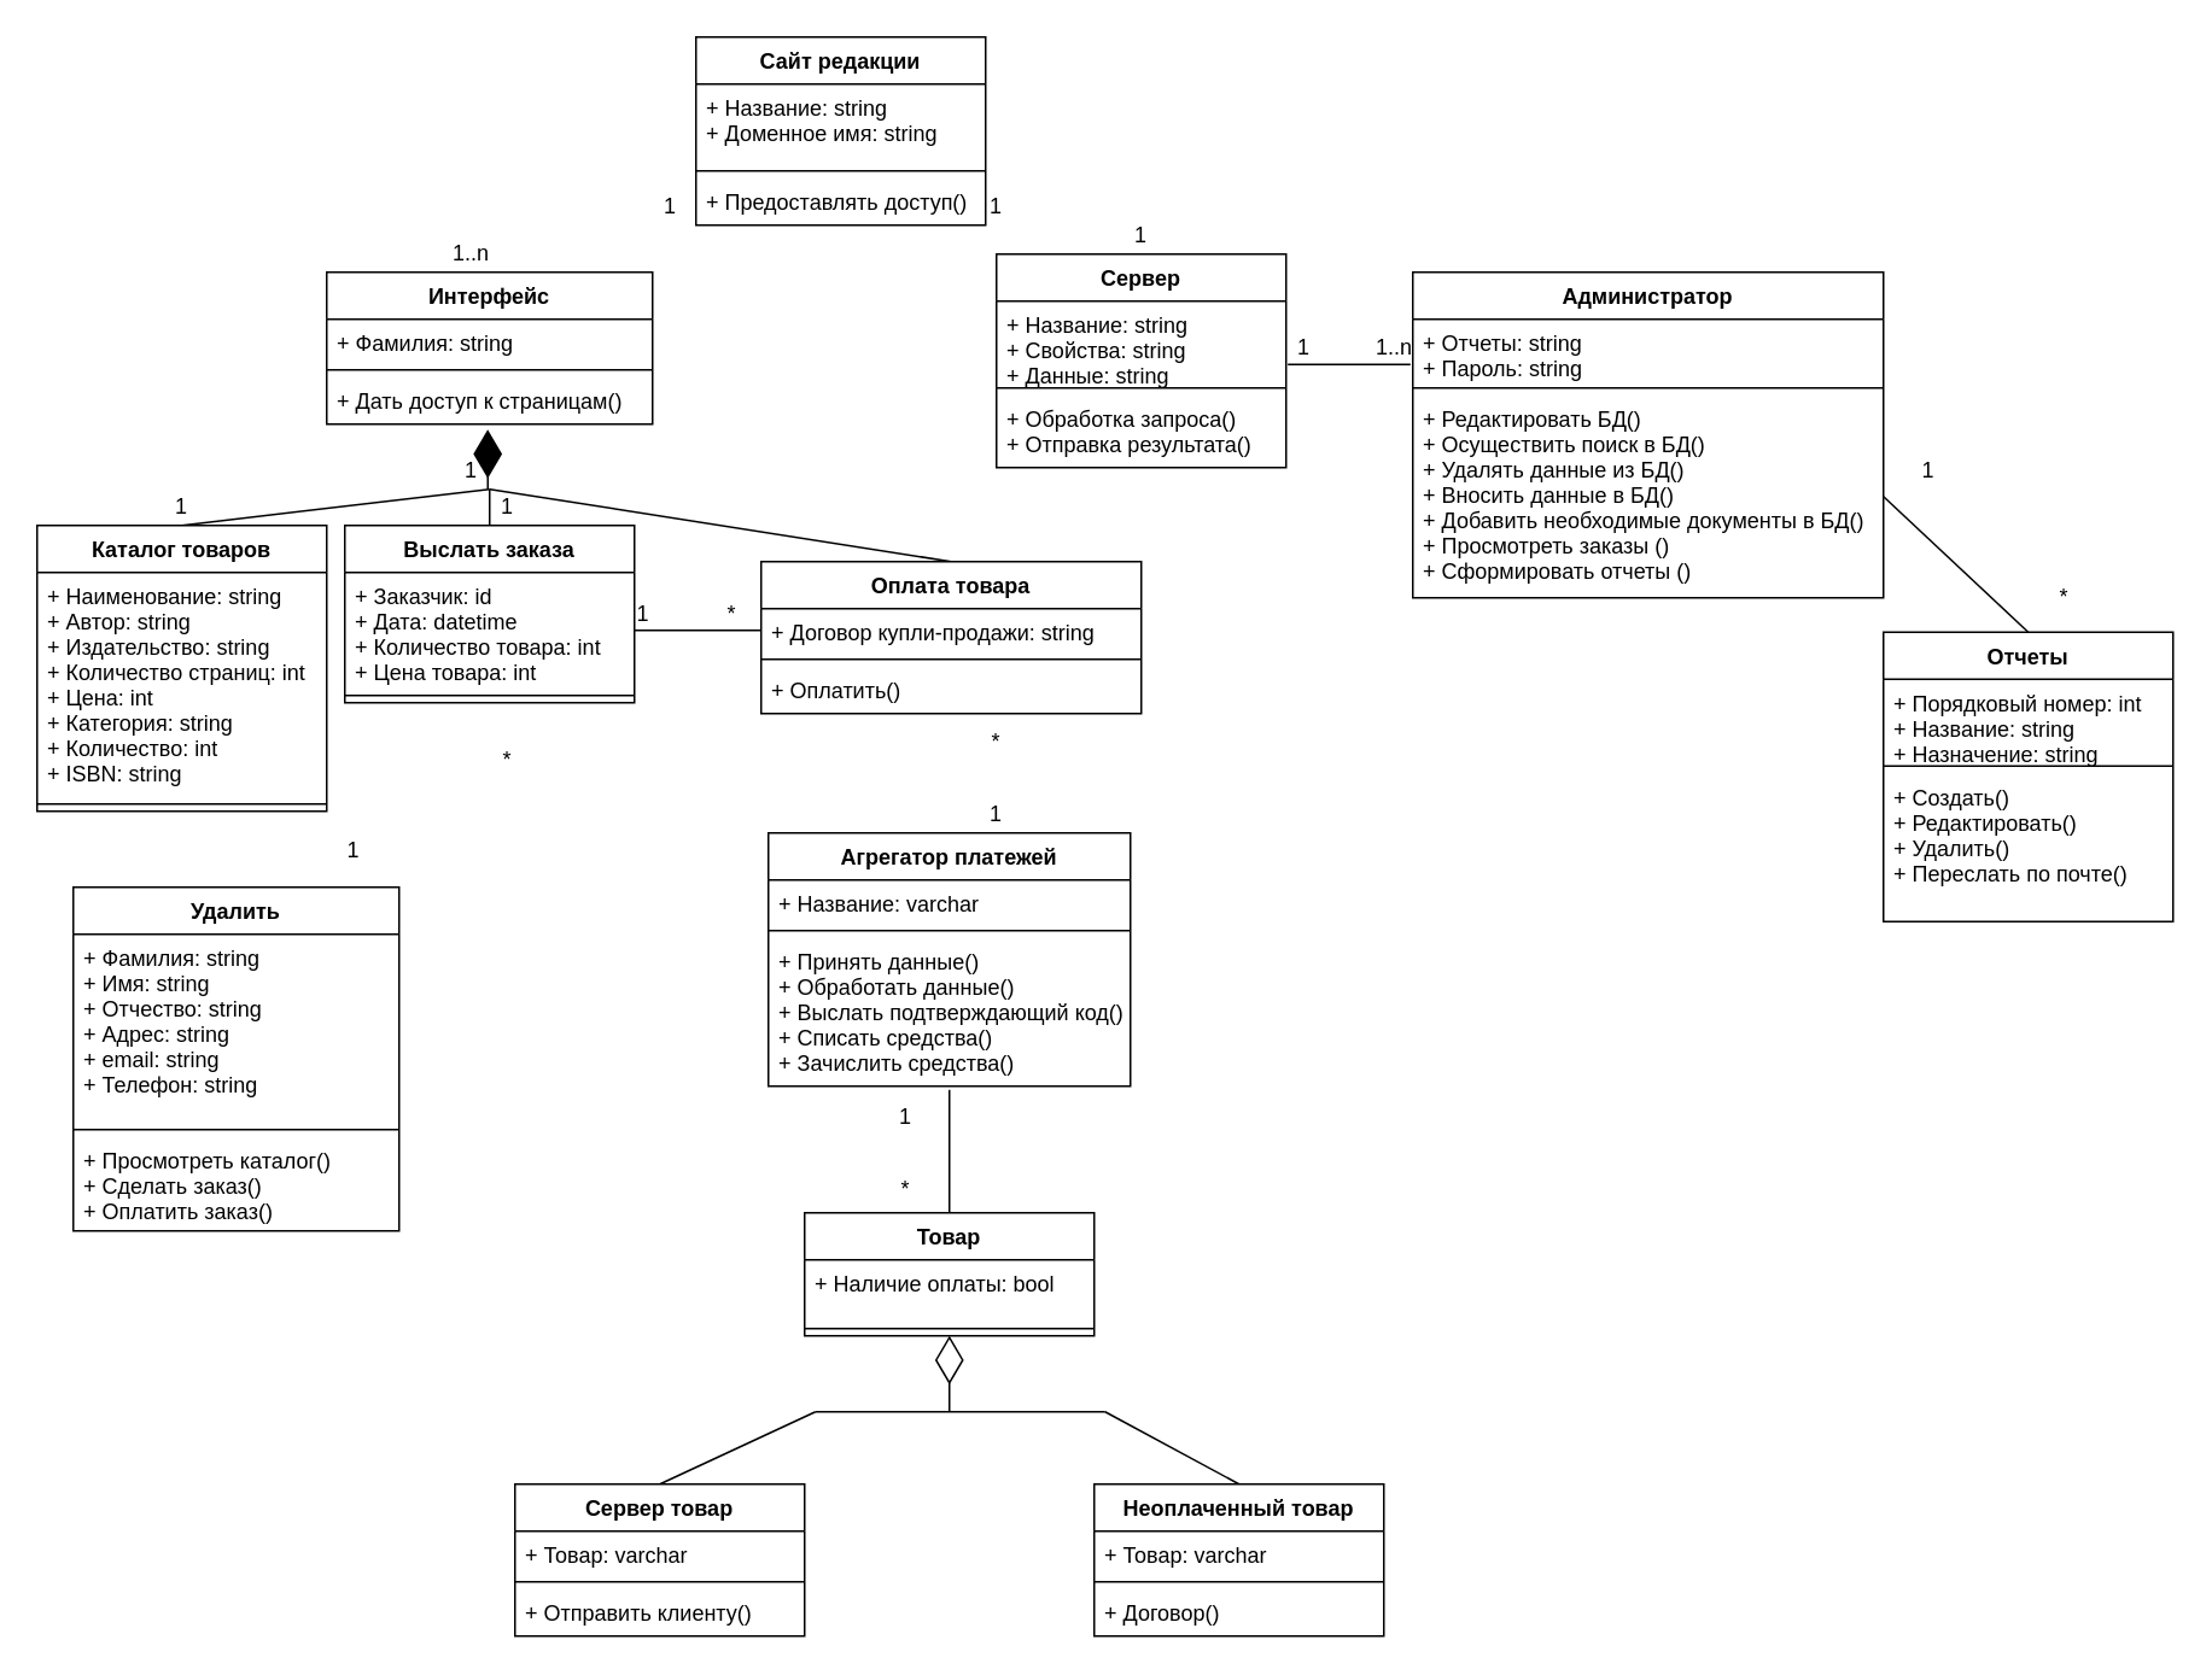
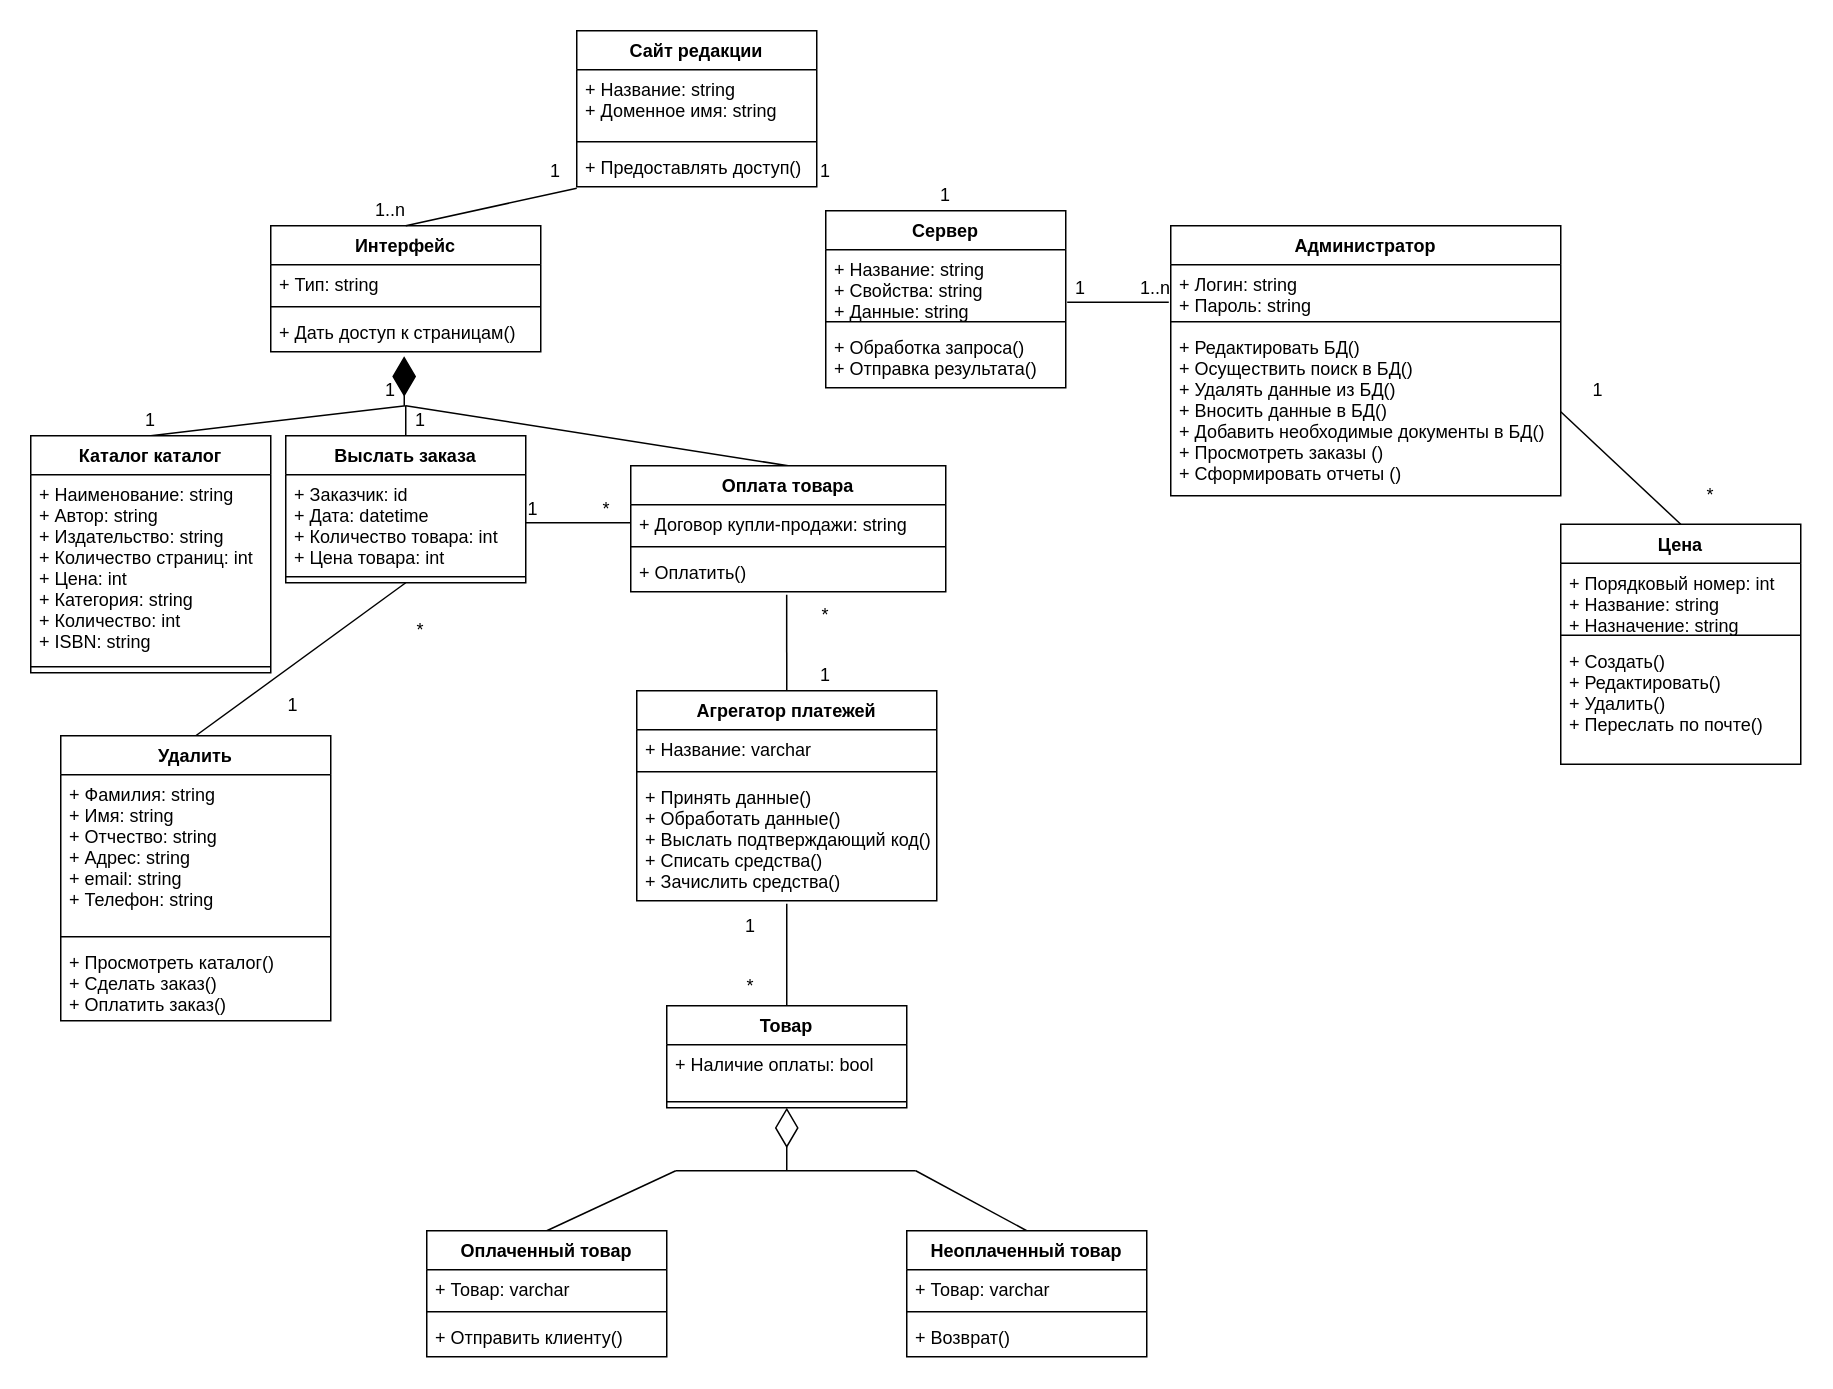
+ <mxCell id="14" value="" style="endArrow=none;html=1;entryX=0;entryY=1.038;entryDx=0;entryDy=0;entryPerimeter=0;exitX=0.5;exitY=0;exitDx=0;exitDy=0;" parent="1" source="6" target="5" edge="1"><mxGeometry width="50" height="50" relative="1" as="geometry"><mxPoint x="460" y="290" as="sourcePoint" /><mxPoint x="510" y="240" as="targetPoint" /></mxGeometry></mxCell>
- <mxCell id="7" value="+ Фамилия: string&#10;" style="text;strokeColor=none;fillColor=none;align=left;verticalAlign=top;spacingLeft=4;spacingRight=4;overflow=hidden;rotatable=0;points=[[0,0.5],[1,0.5]];portConstraint=eastwest;" parent="6" vertex="1"><mxGeometry y="26" width="180" height="24" as="geometry" /></mxCell>
+ <mxCell id="7" value="+ Тип: string&#10;" style="text;strokeColor=none;fillColor=none;align=left;verticalAlign=top;spacingLeft=4;spacingRight=4;overflow=hidden;rotatable=0;points=[[0,0.5],[1,0.5]];portConstraint=eastwest;" parent="6" vertex="1"><mxGeometry y="26" width="180" height="24" as="geometry" /></mxCell>
- <mxCell id="39" value="+ Отчеты: string&#10;+ Пароль: string&#10;" style="text;strokeColor=none;fillColor=none;align=left;verticalAlign=top;spacingLeft=4;spacingRight=4;overflow=hidden;rotatable=0;points=[[0,0.5],[1,0.5]];portConstraint=eastwest;" parent="38" vertex="1"><mxGeometry y="26" width="260" height="34" as="geometry" /></mxCell>
+ <mxCell id="39" value="+ Логин: string&#10;+ Пароль: string&#10;" style="text;strokeColor=none;fillColor=none;align=left;verticalAlign=top;spacingLeft=4;spacingRight=4;overflow=hidden;rotatable=0;points=[[0,0.5],[1,0.5]];portConstraint=eastwest;" parent="38" vertex="1"><mxGeometry y="26" width="260" height="34" as="geometry" /></mxCell>
- <mxCell id="23" value="Каталог товаров" style="swimlane;fontStyle=1;align=center;verticalAlign=top;childLayout=stackLayout;horizontal=1;startSize=26;horizontalStack=0;resizeParent=1;resizeParentMax=0;resizeLast=0;collapsible=1;marginBottom=0;" parent="1" vertex="1"><mxGeometry x="20" y="290" width="160" height="158" as="geometry"><mxRectangle x="334" y="10" width="150" height="26" as="alternateBounds" /></mxGeometry></mxCell>
+ <mxCell id="23" value="Каталог каталог" style="swimlane;fontStyle=1;align=center;verticalAlign=top;childLayout=stackLayout;horizontal=1;startSize=26;horizontalStack=0;resizeParent=1;resizeParentMax=0;resizeLast=0;collapsible=1;marginBottom=0;" parent="1" vertex="1"><mxGeometry x="20" y="290" width="160" height="158" as="geometry"><mxRectangle x="334" y="10" width="150" height="26" as="alternateBounds" /></mxGeometry></mxCell>
- <mxCell id="52" value="Отчеты" style="swimlane;fontStyle=1;align=center;verticalAlign=top;childLayout=stackLayout;horizontal=1;startSize=26;horizontalStack=0;resizeParent=1;resizeParentMax=0;resizeLast=0;collapsible=1;marginBottom=0;" parent="1" vertex="1"><mxGeometry x="1040" y="349" width="160" height="160" as="geometry"><mxRectangle x="334" y="10" width="150" height="26" as="alternateBounds" /></mxGeometry></mxCell>
+ <mxCell id="52" value="Цена" style="swimlane;fontStyle=1;align=center;verticalAlign=top;childLayout=stackLayout;horizontal=1;startSize=26;horizontalStack=0;resizeParent=1;resizeParentMax=0;resizeLast=0;collapsible=1;marginBottom=0;" parent="1" vertex="1"><mxGeometry x="1040" y="349" width="160" height="160" as="geometry"><mxRectangle x="334" y="10" width="150" height="26" as="alternateBounds" /></mxGeometry></mxCell>
+ <mxCell id="26" value="" style="endArrow=none;html=1;entryX=0.495;entryY=1.077;entryDx=0;entryDy=0;entryPerimeter=0;exitX=0.5;exitY=0;exitDx=0;exitDy=0;" parent="1" source="70" target="65" edge="1"><mxGeometry width="50" height="50" relative="1" as="geometry"><mxPoint x="440" y="430" as="sourcePoint" /><mxPoint x="490" y="380" as="targetPoint" /></mxGeometry></mxCell>
+ <mxCell id="59" value="" style="endArrow=none;html=1;exitX=0.5;exitY=0;exitDx=0;exitDy=0;entryX=0.5;entryY=1;entryDx=0;entryDy=0;" parent="1" source="66" target="20" edge="1"><mxGeometry width="50" height="50" relative="1" as="geometry"><mxPoint x="270" y="670" as="sourcePoint" /><mxPoint x="430" y="690" as="targetPoint" /></mxGeometry></mxCell>
- <mxCell id="81" value="Сервер товар" style="swimlane;fontStyle=1;align=center;verticalAlign=top;childLayout=stackLayout;horizontal=1;startSize=26;horizontalStack=0;resizeParent=1;resizeParentMax=0;resizeLast=0;collapsible=1;marginBottom=0;" parent="1" vertex="1"><mxGeometry x="284" y="820" width="160" height="84" as="geometry"><mxRectangle x="334" y="10" width="150" height="26" as="alternateBounds" /></mxGeometry></mxCell>
+ <mxCell id="81" value="Оплаченный товар" style="swimlane;fontStyle=1;align=center;verticalAlign=top;childLayout=stackLayout;horizontal=1;startSize=26;horizontalStack=0;resizeParent=1;resizeParentMax=0;resizeLast=0;collapsible=1;marginBottom=0;" parent="1" vertex="1"><mxGeometry x="284" y="820" width="160" height="84" as="geometry"><mxRectangle x="334" y="10" width="150" height="26" as="alternateBounds" /></mxGeometry></mxCell>
- <mxCell id="80" value="+ Договор()" style="text;strokeColor=none;fillColor=none;align=left;verticalAlign=top;spacingLeft=4;spacingRight=4;overflow=hidden;rotatable=0;points=[[0,0.5],[1,0.5]];portConstraint=eastwest;" parent="77" vertex="1"><mxGeometry y="58" width="160" height="26" as="geometry" /></mxCell>
+ <mxCell id="80" value="+ Возврат()" style="text;strokeColor=none;fillColor=none;align=left;verticalAlign=top;spacingLeft=4;spacingRight=4;overflow=hidden;rotatable=0;points=[[0,0.5],[1,0.5]];portConstraint=eastwest;" parent="77" vertex="1"><mxGeometry y="58" width="160" height="26" as="geometry" /></mxCell>
